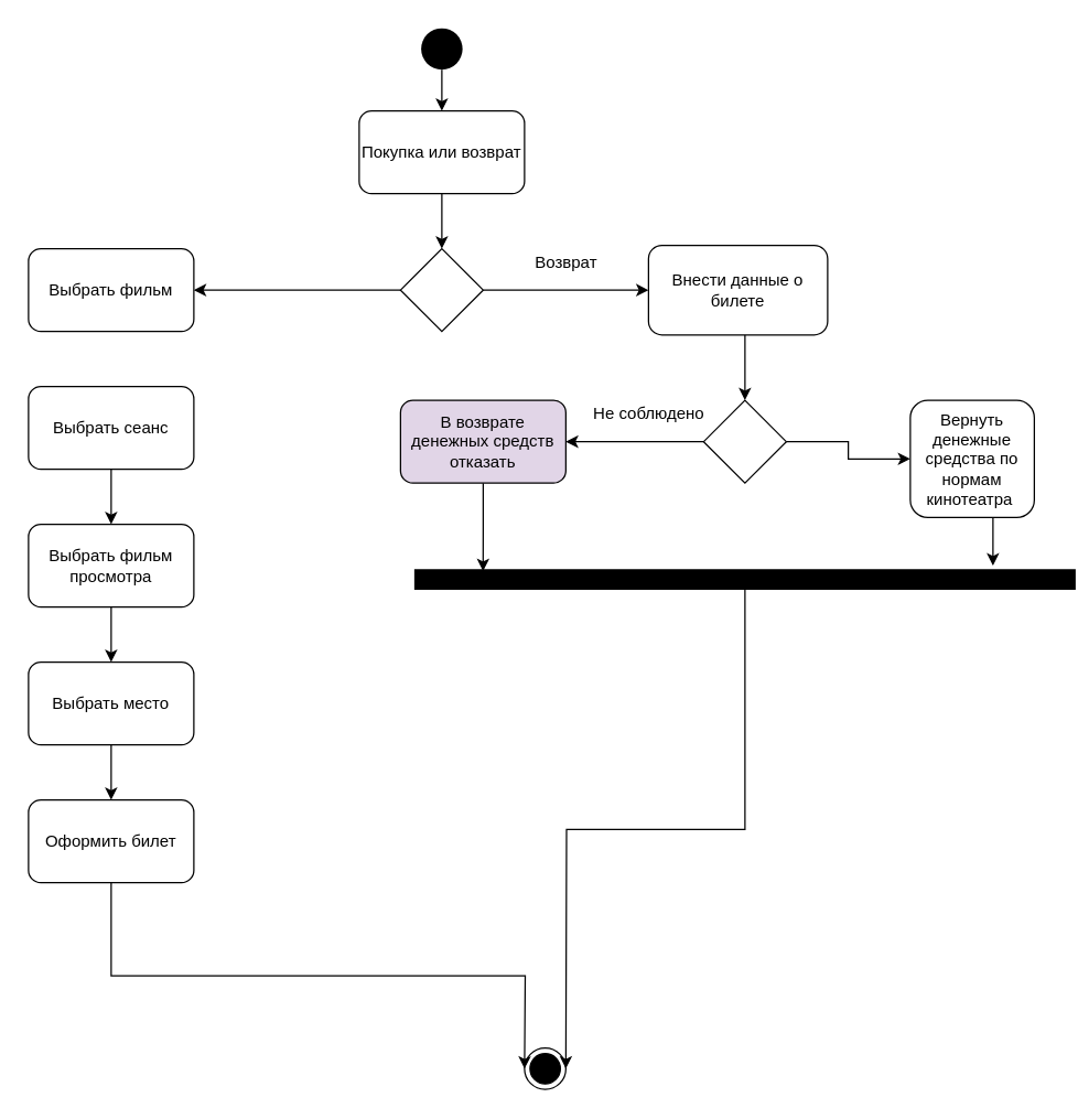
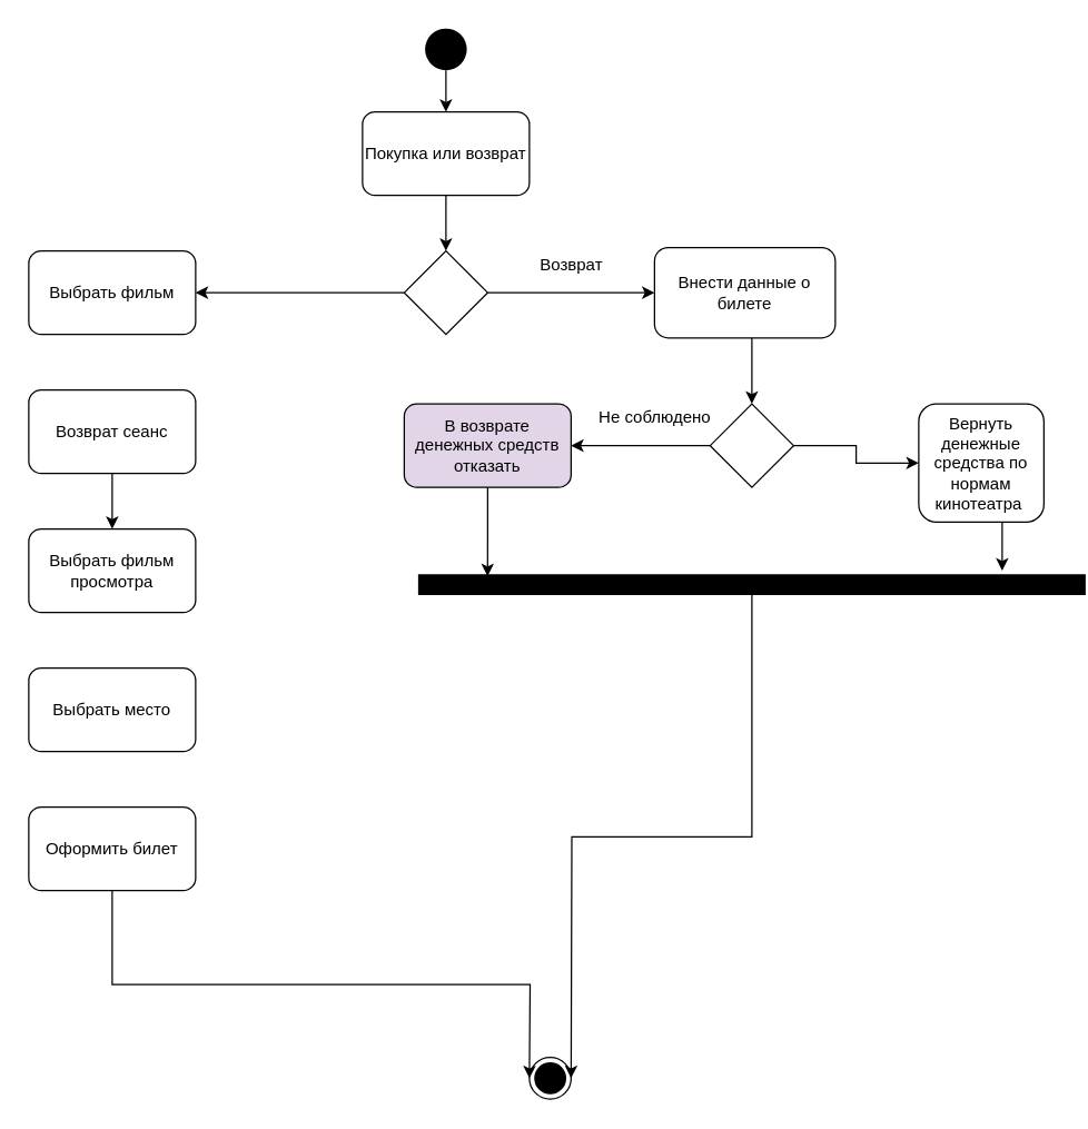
- <mxCell id="22" value="Выбрать сеанс" style="rounded=1;whiteSpace=wrap;html=1;" vertex="1" parent="1"><mxGeometry x="20" y="280" width="120" height="60" as="geometry" /></mxCell>
+ <mxCell id="22" value="Возврат сеанс" style="rounded=1;whiteSpace=wrap;html=1;" vertex="1" parent="1"><mxGeometry x="20" y="280" width="120" height="60" as="geometry" /></mxCell>
- <mxCell id="23" style="edgeStyle=orthogonalEdgeStyle;rounded=0;orthogonalLoop=1;jettySize=auto;html=1;exitX=0.5;exitY=1;exitDx=0;exitDy=0;entryX=0.5;entryY=0;entryDx=0;entryDy=0;" edge="1" parent="1" source="24" target="26"><mxGeometry relative="1" as="geometry" /></mxCell>
- <mxCell id="25" style="edgeStyle=orthogonalEdgeStyle;rounded=0;orthogonalLoop=1;jettySize=auto;html=1;entryX=0.5;entryY=0;entryDx=0;entryDy=0;" edge="1" parent="1" source="26" target="30"><mxGeometry relative="1" as="geometry" /></mxCell>
